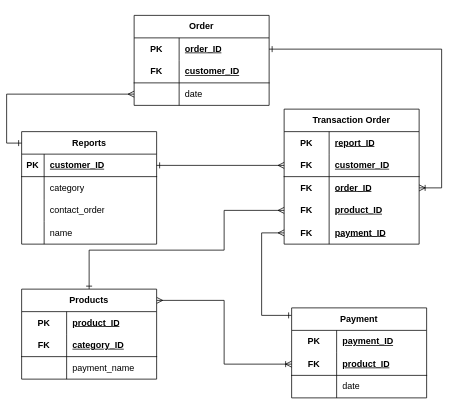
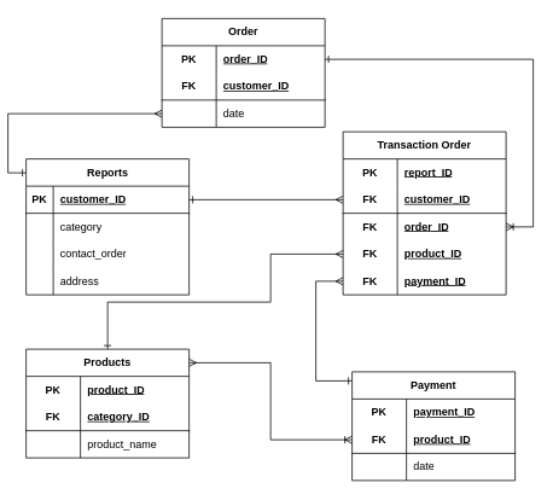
- <mxCell id="14" value="name" style="shape=partialRectangle;connectable=0;fillColor=none;top=0;left=0;bottom=0;right=0;align=left;spacingLeft=6;overflow=hidden;whiteSpace=wrap;html=1;" vertex="1" parent="12"><mxGeometry x="30" width="150" height="30" as="geometry"><mxRectangle width="150" height="30" as="alternateBounds" /></mxGeometry></mxCell>
+ <mxCell id="14" value="address" style="shape=partialRectangle;connectable=0;fillColor=none;top=0;left=0;bottom=0;right=0;align=left;spacingLeft=6;overflow=hidden;whiteSpace=wrap;html=1;" vertex="1" parent="12"><mxGeometry x="30" width="150" height="30" as="geometry"><mxRectangle width="150" height="30" as="alternateBounds" /></mxGeometry></mxCell>
- <mxCell id="26" value="payment_name" style="shape=partialRectangle;connectable=0;fillColor=none;top=0;left=0;bottom=0;right=0;align=left;spacingLeft=6;overflow=hidden;html=1;whiteSpace=wrap;" vertex="1" parent="24"><mxGeometry x="60" width="120" height="30" as="geometry"><mxRectangle width="120" height="30" as="alternateBounds" /></mxGeometry></mxCell>
+ <mxCell id="26" value="product_name" style="shape=partialRectangle;connectable=0;fillColor=none;top=0;left=0;bottom=0;right=0;align=left;spacingLeft=6;overflow=hidden;html=1;whiteSpace=wrap;" vertex="1" parent="24"><mxGeometry x="60" width="120" height="30" as="geometry"><mxRectangle width="120" height="30" as="alternateBounds" /></mxGeometry></mxCell>
